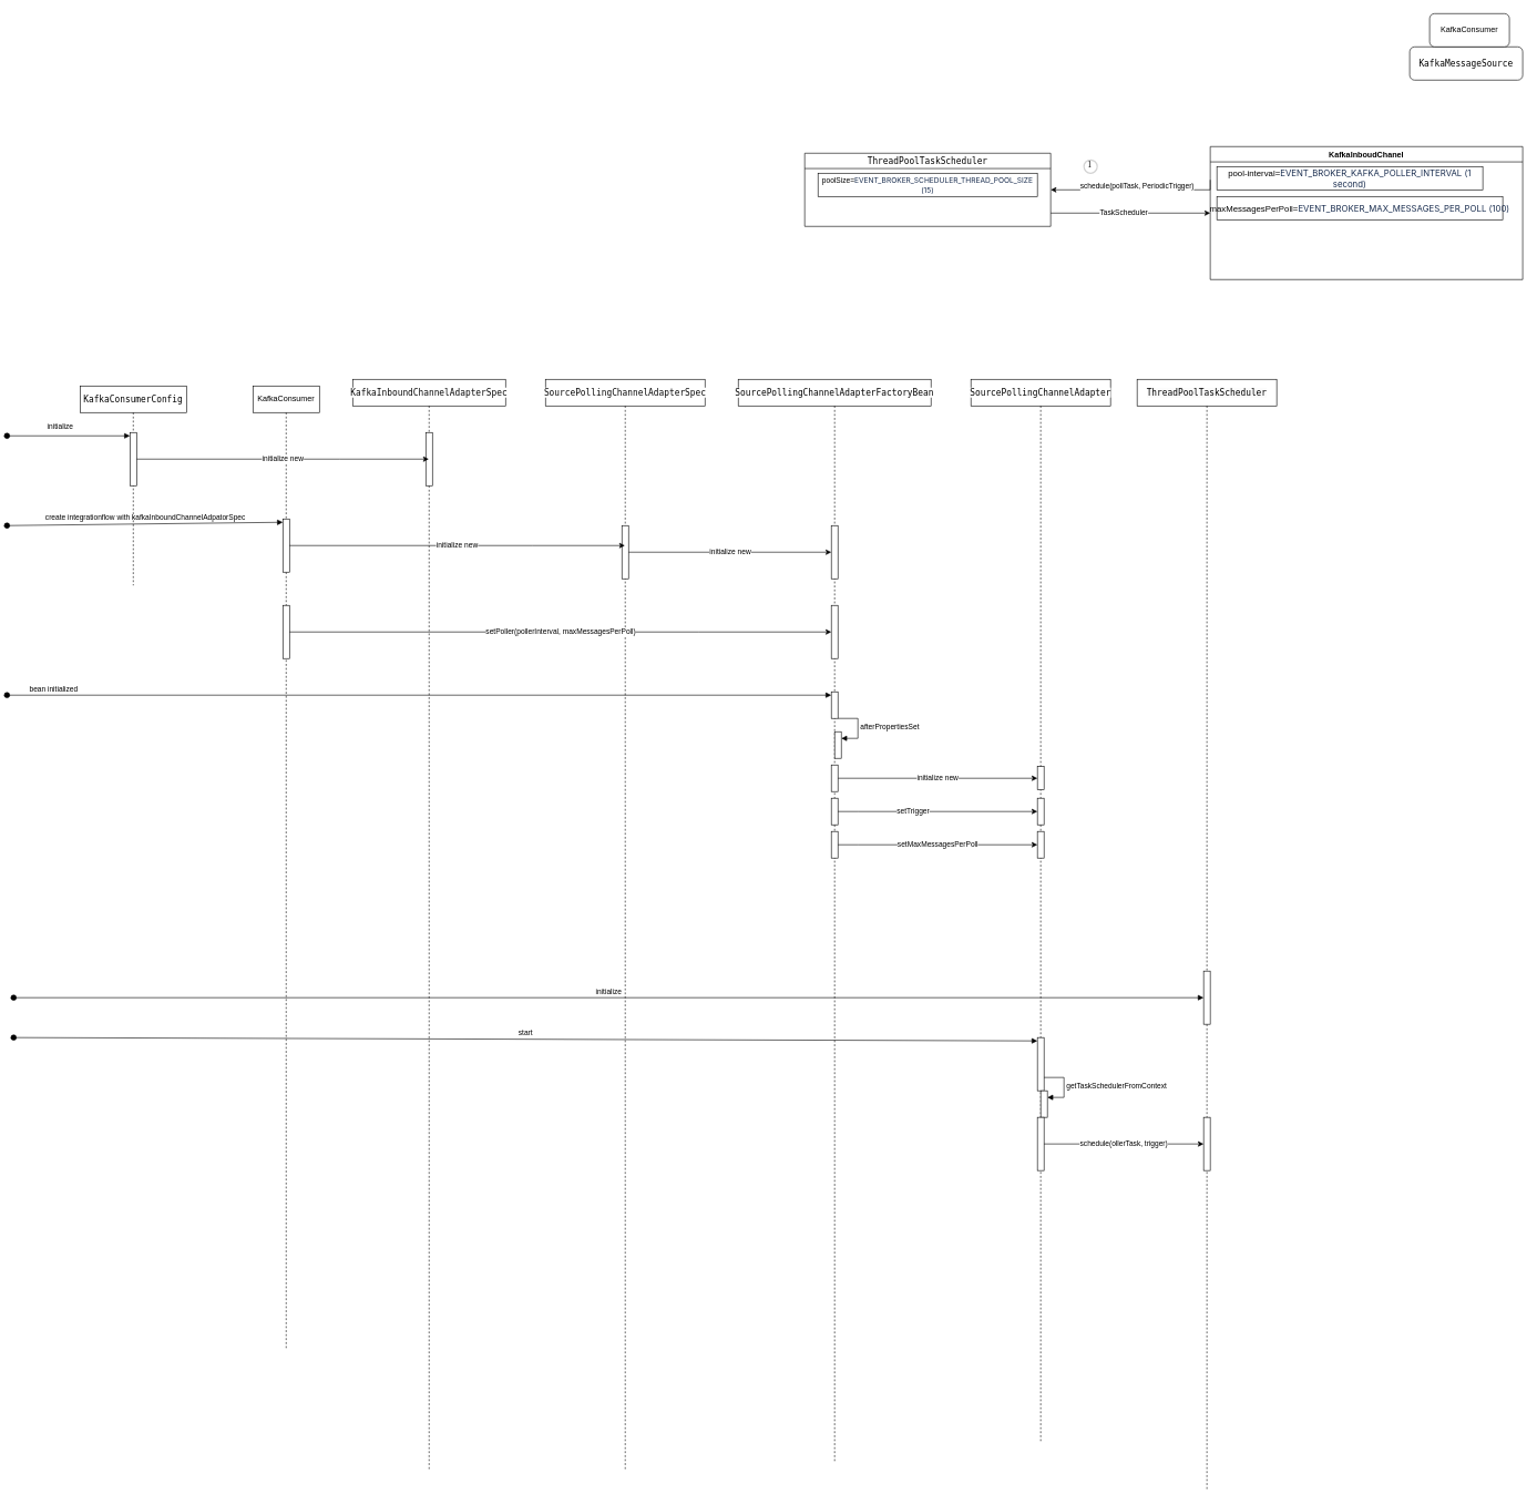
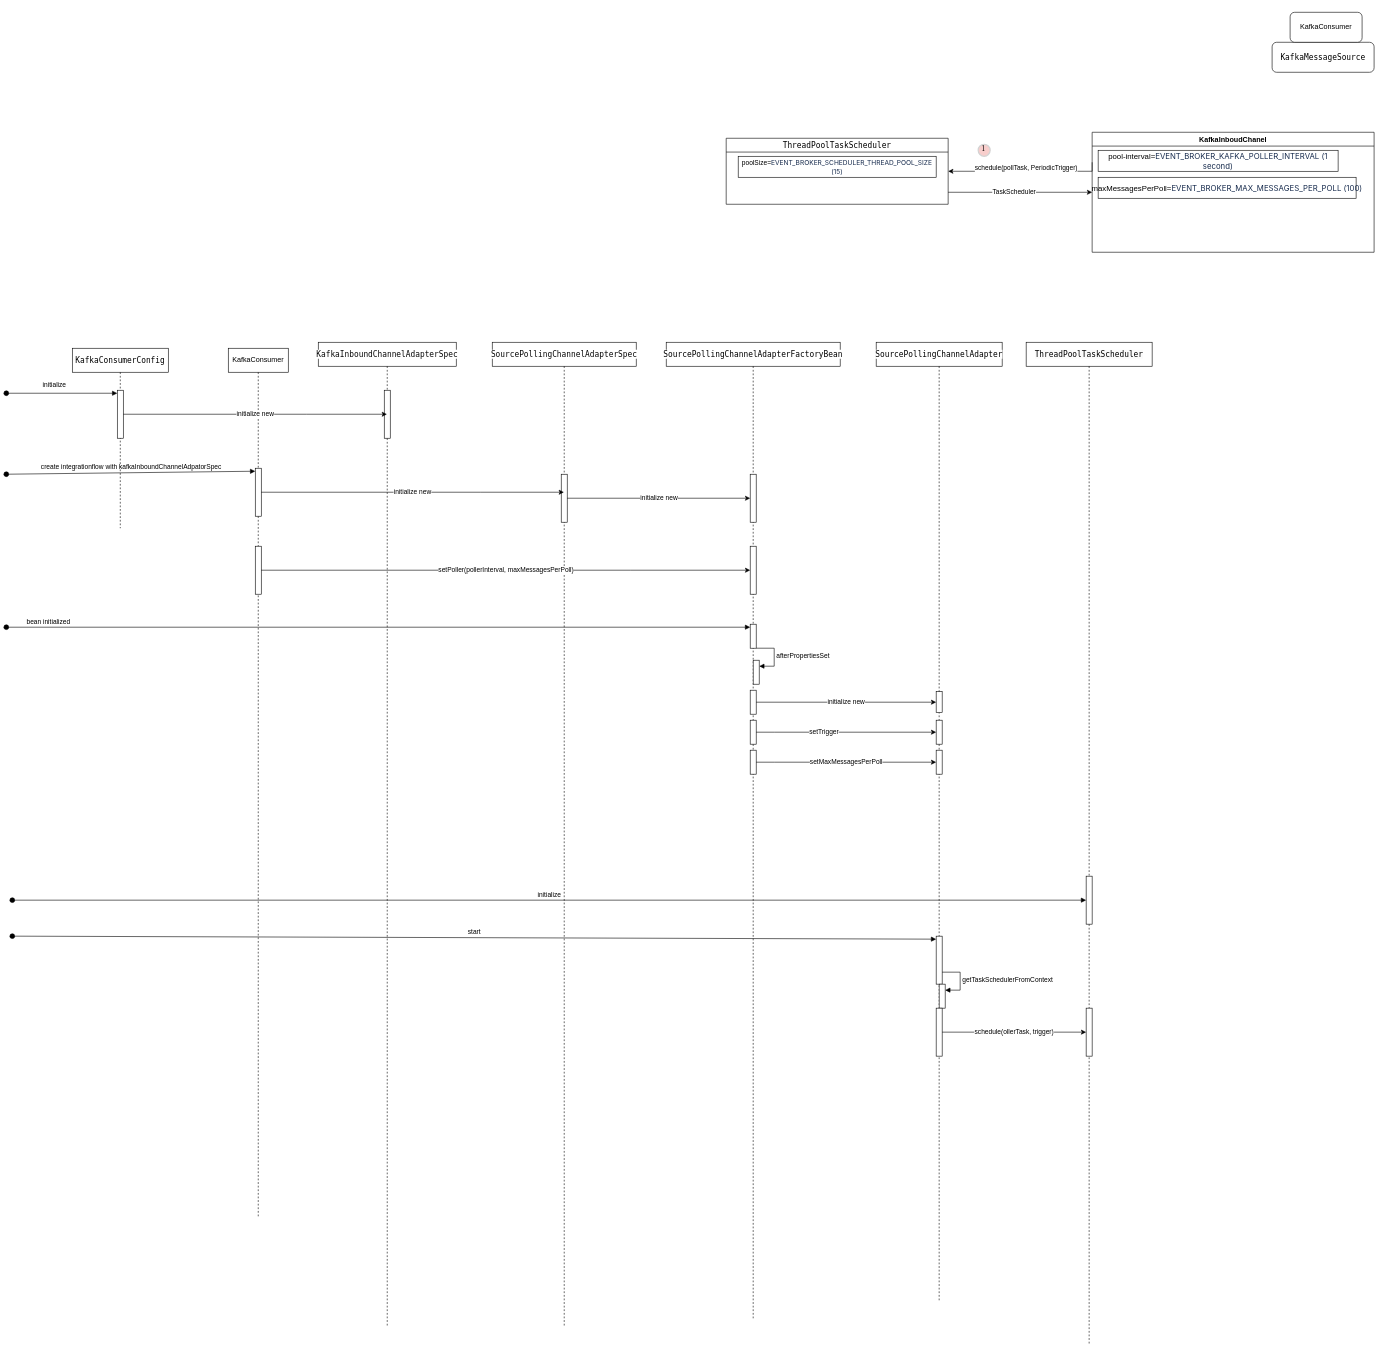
- <mxCell id="11" value="1" style="ellipse;whiteSpace=wrap;html=1;aspect=fixed;strokeWidth=2;fontFamily=Tahoma;spacingBottom=4;spacingRight=2;strokeColor=#d3d3d3;" parent="1" vertex="1"><mxGeometry x="1630" y="240" width="20" height="20" as="geometry" /></mxCell>
+ <mxCell id="11" value="1" style="ellipse;whiteSpace=wrap;html=1;aspect=fixed;strokeWidth=2;fontFamily=Tahoma;spacingBottom=4;spacingRight=2;strokeColor=#d3d3d3;fillColor=#f8cecc;" parent="1" vertex="1"><mxGeometry x="1630" y="240" width="20" height="20" as="geometry" /></mxCell>
